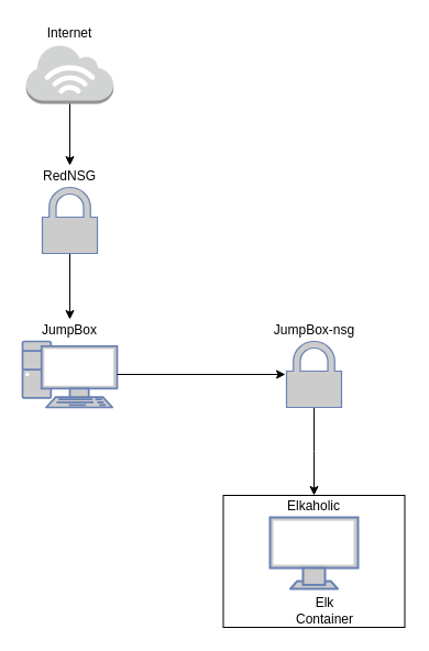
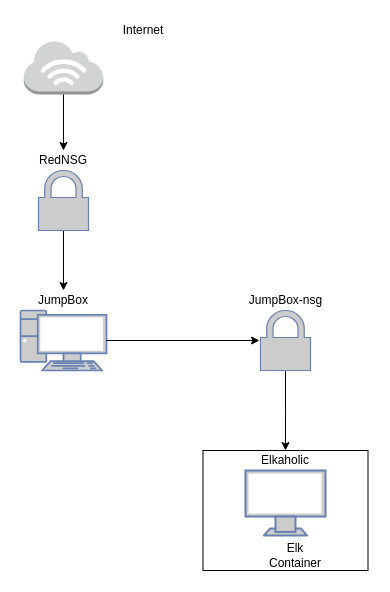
- <mxCell id="2" value="Internet" style="text;html=1;strokeColor=none;fillColor=none;align=center;verticalAlign=middle;whiteSpace=wrap;rounded=0;" vertex="1" parent="1"><mxGeometry x="43" y="20" width="40" height="20" as="geometry" /></mxCell>
+ <mxCell id="2" value="Internet" style="text;html=1;strokeColor=none;fillColor=none;align=center;verticalAlign=middle;whiteSpace=wrap;rounded=0;" vertex="1" parent="1"><mxGeometry x="123" y="20" width="40" height="20" as="geometry" /></mxCell>
